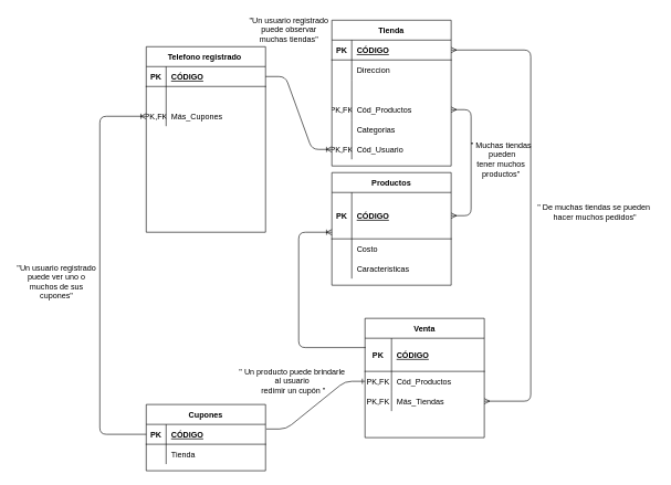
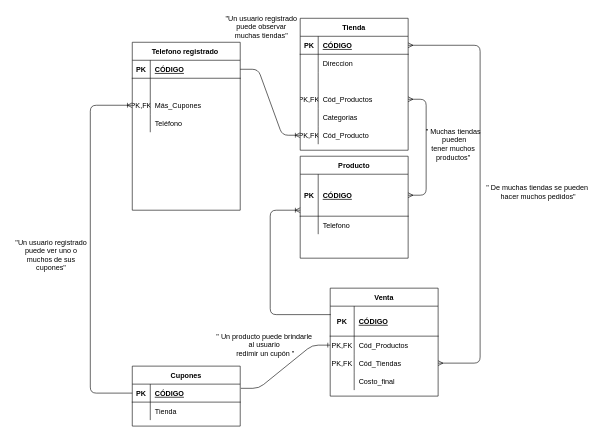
+ <mxCell id="14" value="Teléfono" style="shape=partialRectangle;connectable=0;fillColor=none;top=0;left=0;bottom=0;right=0;align=left;spacingLeft=6;overflow=hidden;" parent="12" vertex="1"><mxGeometry x="30" width="150" height="30" as="geometry" /></mxCell>
- <mxCell id="79" value="Cód_Usuario" style="shape=partialRectangle;connectable=0;fillColor=none;top=0;left=0;bottom=0;right=0;align=left;spacingLeft=6;overflow=hidden;" vertex="1" parent="77"><mxGeometry x="30" width="150" height="30" as="geometry" /></mxCell>
+ <mxCell id="79" value="Cód_Producto" style="shape=partialRectangle;connectable=0;fillColor=none;top=0;left=0;bottom=0;right=0;align=left;spacingLeft=6;overflow=hidden;" vertex="1" parent="77"><mxGeometry x="30" width="150" height="30" as="geometry" /></mxCell>
- <mxCell id="24" value="Productos" style="shape=table;startSize=30;container=1;collapsible=1;childLayout=tableLayout;fixedRows=1;rowLines=0;fontStyle=1;align=center;resizeLast=1;" parent="1" vertex="1"><mxGeometry x="500" y="260" width="180" height="170" as="geometry" /></mxCell>
+ <mxCell id="24" value="Producto" style="shape=table;startSize=30;container=1;collapsible=1;childLayout=tableLayout;fixedRows=1;rowLines=0;fontStyle=1;align=center;resizeLast=1;" parent="1" vertex="1"><mxGeometry x="500" y="260" width="180" height="170" as="geometry" /></mxCell>
- <mxCell id="30" value="Costo" style="shape=partialRectangle;connectable=0;fillColor=none;top=0;left=0;bottom=0;right=0;align=left;spacingLeft=6;overflow=hidden;" parent="28" vertex="1"><mxGeometry x="30" width="150" height="30" as="geometry" /></mxCell>
+ <mxCell id="30" value="Telefono" style="shape=partialRectangle;connectable=0;fillColor=none;top=0;left=0;bottom=0;right=0;align=left;spacingLeft=6;overflow=hidden;" parent="28" vertex="1"><mxGeometry x="30" width="150" height="30" as="geometry" /></mxCell>
- <mxCell id="33" value="Caracteristicas" style="shape=partialRectangle;connectable=0;fillColor=none;top=0;left=0;bottom=0;right=0;align=left;spacingLeft=6;overflow=hidden;" parent="31" vertex="1"><mxGeometry x="30" width="150" height="30" as="geometry" /></mxCell>
- <mxCell id="45" value="Más_Tiendas" style="shape=partialRectangle;connectable=0;fillColor=none;top=0;left=0;bottom=0;right=0;align=left;spacingLeft=6;overflow=hidden;" parent="43" vertex="1"><mxGeometry x="40" width="140" height="30" as="geometry" /></mxCell>
+ <mxCell id="45" value="Cód_Tiendas" style="shape=partialRectangle;connectable=0;fillColor=none;top=0;left=0;bottom=0;right=0;align=left;spacingLeft=6;overflow=hidden;" parent="43" vertex="1"><mxGeometry x="40" width="140" height="30" as="geometry" /></mxCell>
+ <mxCell id="48" value="Costo_final" style="shape=partialRectangle;connectable=0;fillColor=none;top=0;left=0;bottom=0;right=0;align=left;spacingLeft=6;overflow=hidden;" parent="46" vertex="1"><mxGeometry x="40" width="140" height="30" as="geometry" /></mxCell>
